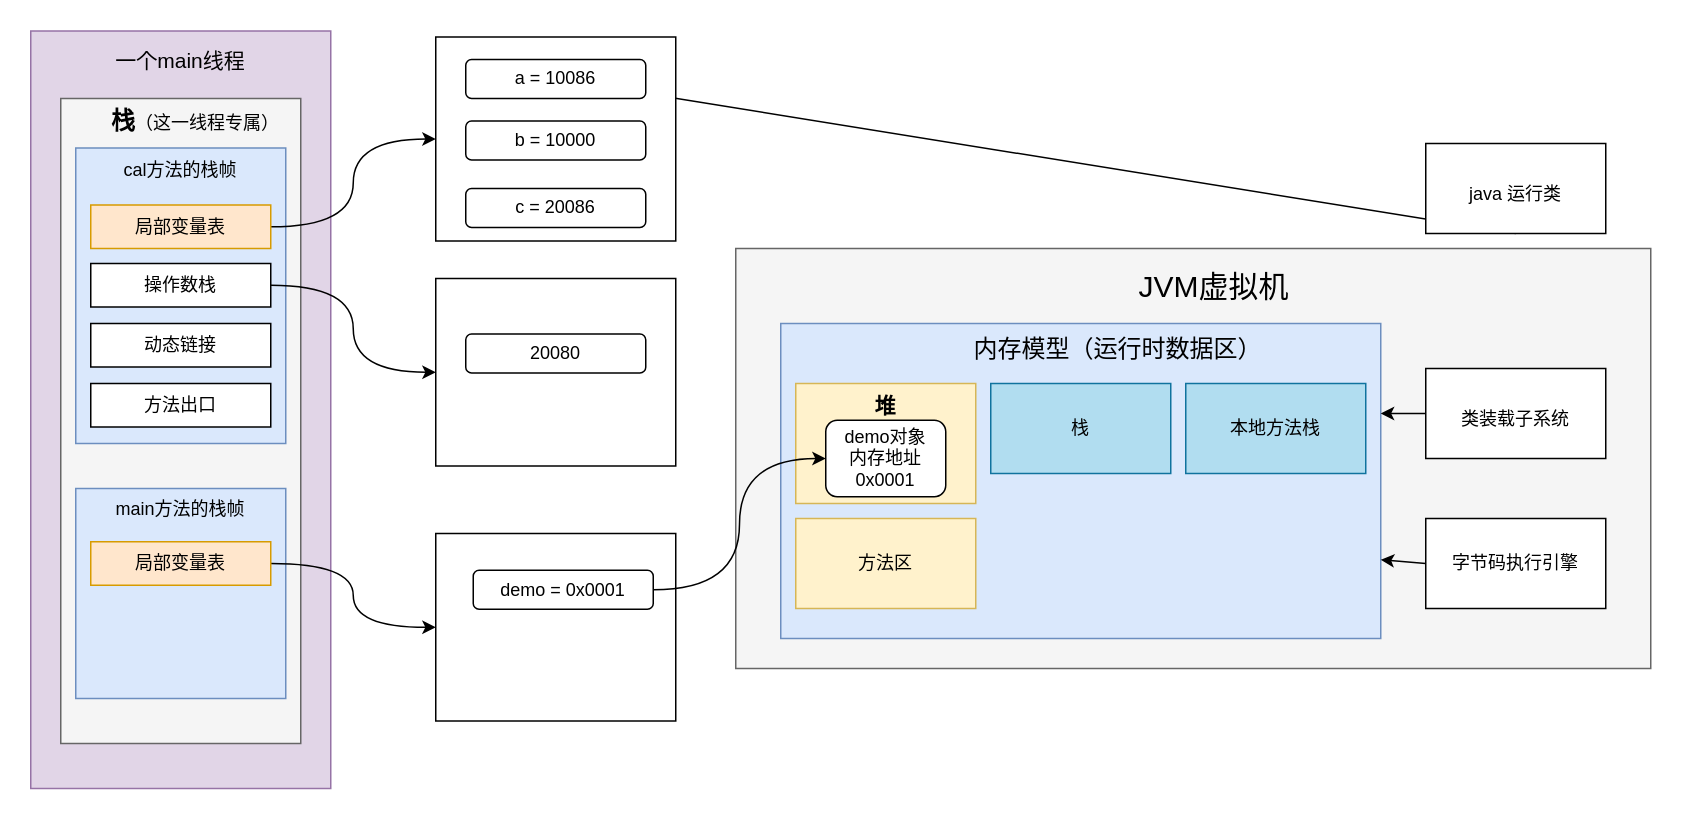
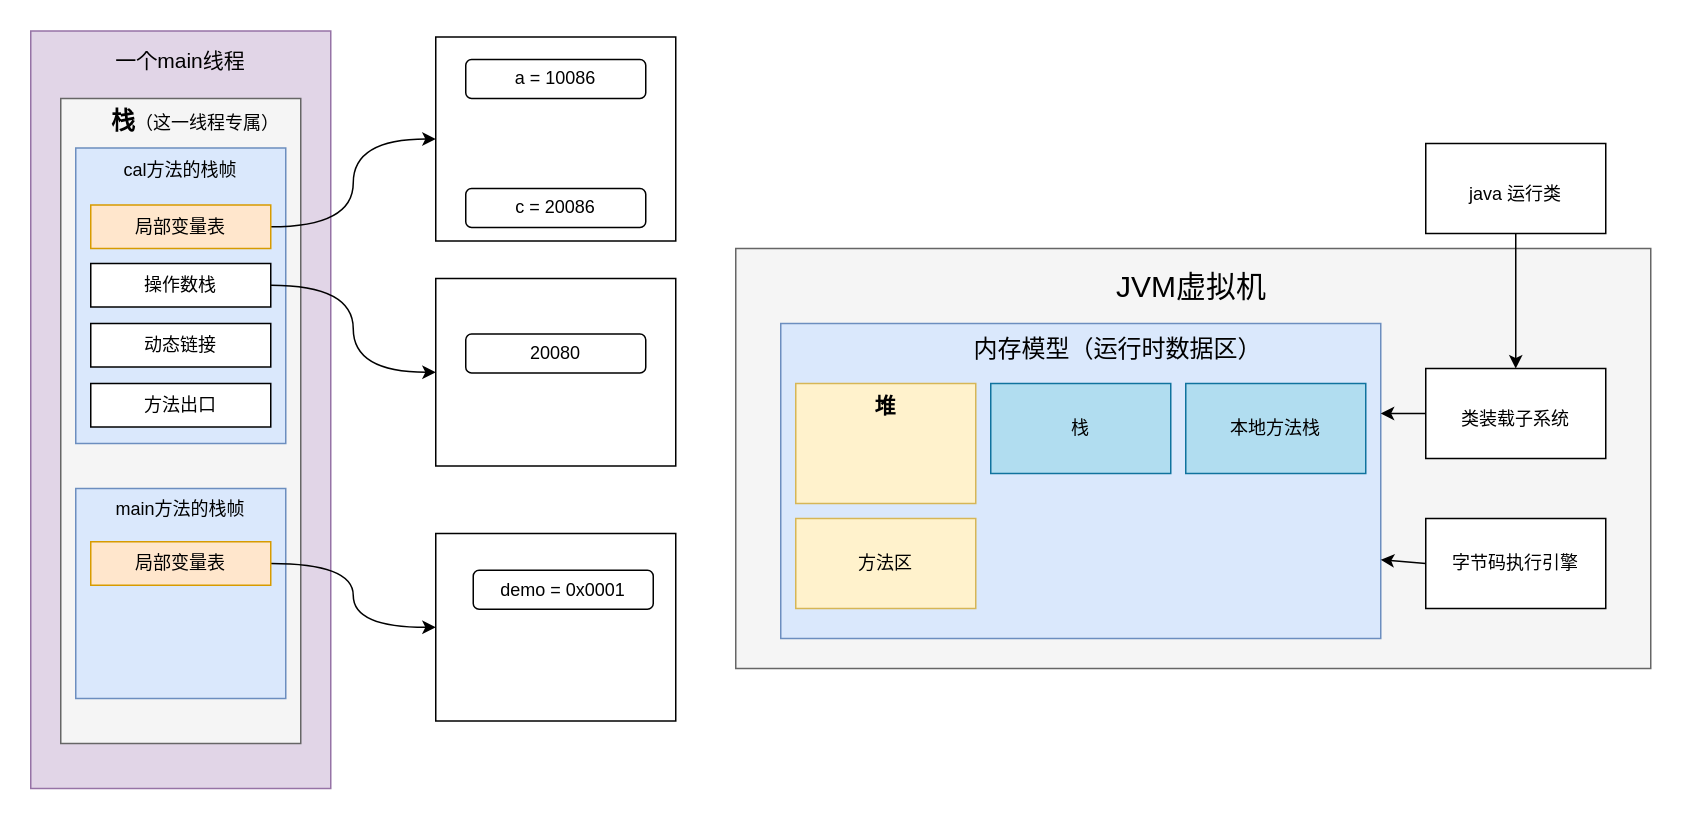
- <mxCell id="32" value="b = 10000" style="rounded=1;whiteSpace=wrap;html=1;" vertex="1" parent="1"><mxGeometry x="310" y="80" width="120" height="26" as="geometry" /></mxCell>
- <mxCell id="14" style="edgeStyle=none;html=1;exitX=0.5;exitY=1;exitDx=0;exitDy=0;fontSize=12;" edge="1" parent="1" source="15" target="31"><mxGeometry relative="1" as="geometry" /></mxCell>
+ <mxCell id="14" style="edgeStyle=none;html=1;exitX=0.5;exitY=1;exitDx=0;exitDy=0;fontSize=12;" edge="1" parent="1" source="15" target="6"><mxGeometry relative="1" as="geometry" /></mxCell>
- <mxCell id="3" value="&lt;font style=&quot;font-size: 20px&quot;&gt;JVM虚拟机&lt;/font&gt;" style="text;html=1;strokeColor=none;fillColor=none;align=center;verticalAlign=middle;whiteSpace=wrap;rounded=0;" vertex="1" parent="1"><mxGeometry x="734" y="175" width="150" height="30" as="geometry" /></mxCell>
+ <mxCell id="3" value="&lt;font style=&quot;font-size: 20px&quot;&gt;JVM虚拟机&lt;/font&gt;" style="text;html=1;strokeColor=none;fillColor=none;align=center;verticalAlign=middle;whiteSpace=wrap;rounded=0;" vertex="1" parent="1"><mxGeometry x="719" y="175" width="150" height="30" as="geometry" /></mxCell>
- <mxCell id="40" value="demo对象&lt;div&gt;内存地址0x0001&lt;/div&gt;" style="rounded=1;whiteSpace=wrap;html=1;" vertex="1" parent="1"><mxGeometry x="550" y="279.5" width="80" height="51" as="geometry" /></mxCell>
- <mxCell id="38" style="edgeStyle=orthogonalEdgeStyle;rounded=0;orthogonalLoop=1;jettySize=auto;html=1;exitX=1;exitY=0.5;exitDx=0;exitDy=0;entryX=0;entryY=0.5;entryDx=0;entryDy=0;curved=1;" edge="1" parent="1" source="39" target="40"><mxGeometry relative="1" as="geometry" /></mxCell>
